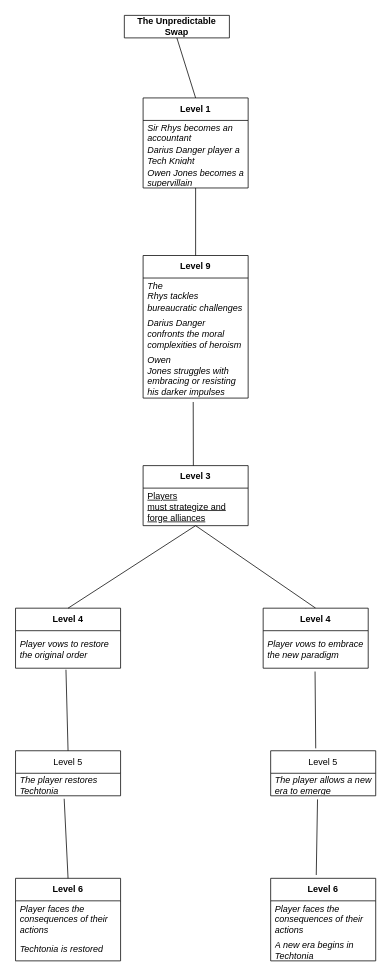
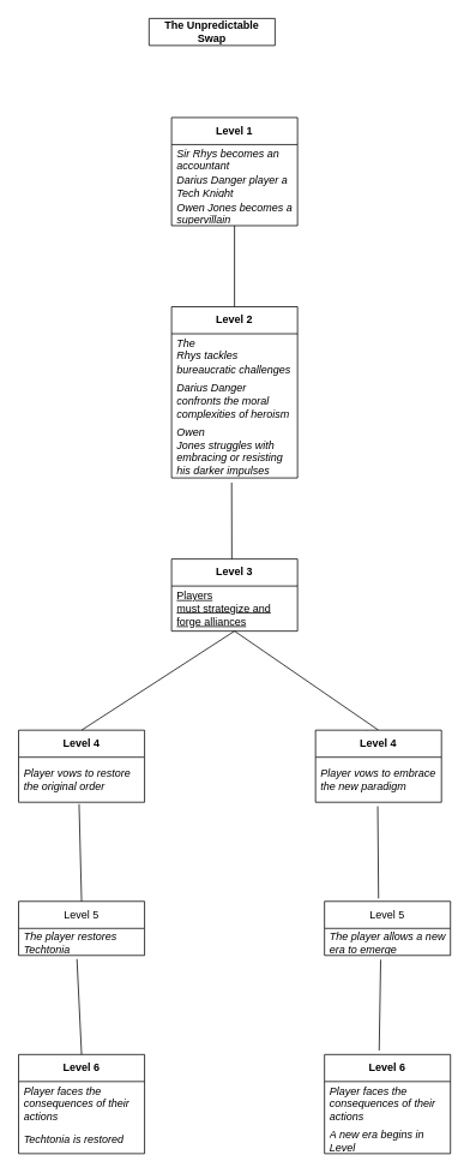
- <mxCell id="11" value="" style="endArrow=none;html=1;rounded=0;entryX=0.5;entryY=1;entryDx=0;entryDy=0;exitX=0.5;exitY=0;exitDx=0;exitDy=0;" parent="1" source="3" target="2" edge="1"><mxGeometry width="50" height="50" relative="1" as="geometry"><mxPoint x="210" y="260" as="sourcePoint" /><mxPoint x="260" y="210" as="targetPoint" /></mxGeometry></mxCell>
- <mxCell id="7" value="&lt;b&gt;Level 9&lt;/b&gt;" style="swimlane;fontStyle=0;childLayout=stackLayout;horizontal=1;startSize=30;horizontalStack=0;resizeParent=1;resizeParentMax=0;resizeLast=0;collapsible=1;marginBottom=0;whiteSpace=wrap;html=1;" parent="1" vertex="1"><mxGeometry x="190" y="340" width="140" height="190" as="geometry" /></mxCell>
+ <mxCell id="7" value="&lt;b&gt;Level 2&lt;/b&gt;" style="swimlane;fontStyle=0;childLayout=stackLayout;horizontal=1;startSize=30;horizontalStack=0;resizeParent=1;resizeParentMax=0;resizeLast=0;collapsible=1;marginBottom=0;whiteSpace=wrap;html=1;" parent="1" vertex="1"><mxGeometry x="190" y="340" width="140" height="190" as="geometry" /></mxCell>
- <mxCell id="26" value="&lt;i&gt;A new era begins in Techtonia&lt;/i&gt;" style="text;strokeColor=none;fillColor=none;align=left;verticalAlign=middle;spacingLeft=4;spacingRight=4;overflow=hidden;points=[[0,0.5],[1,0.5]];portConstraint=eastwest;rotatable=0;whiteSpace=wrap;html=1;" parent="24" vertex="1"><mxGeometry y="80" width="140" height="30" as="geometry" /></mxCell>
+ <mxCell id="26" value="&lt;i&gt;A new era begins in Level&lt;/i&gt;" style="text;strokeColor=none;fillColor=none;align=left;verticalAlign=middle;spacingLeft=4;spacingRight=4;overflow=hidden;points=[[0,0.5],[1,0.5]];portConstraint=eastwest;rotatable=0;whiteSpace=wrap;html=1;" parent="24" vertex="1"><mxGeometry y="80" width="140" height="30" as="geometry" /></mxCell>
